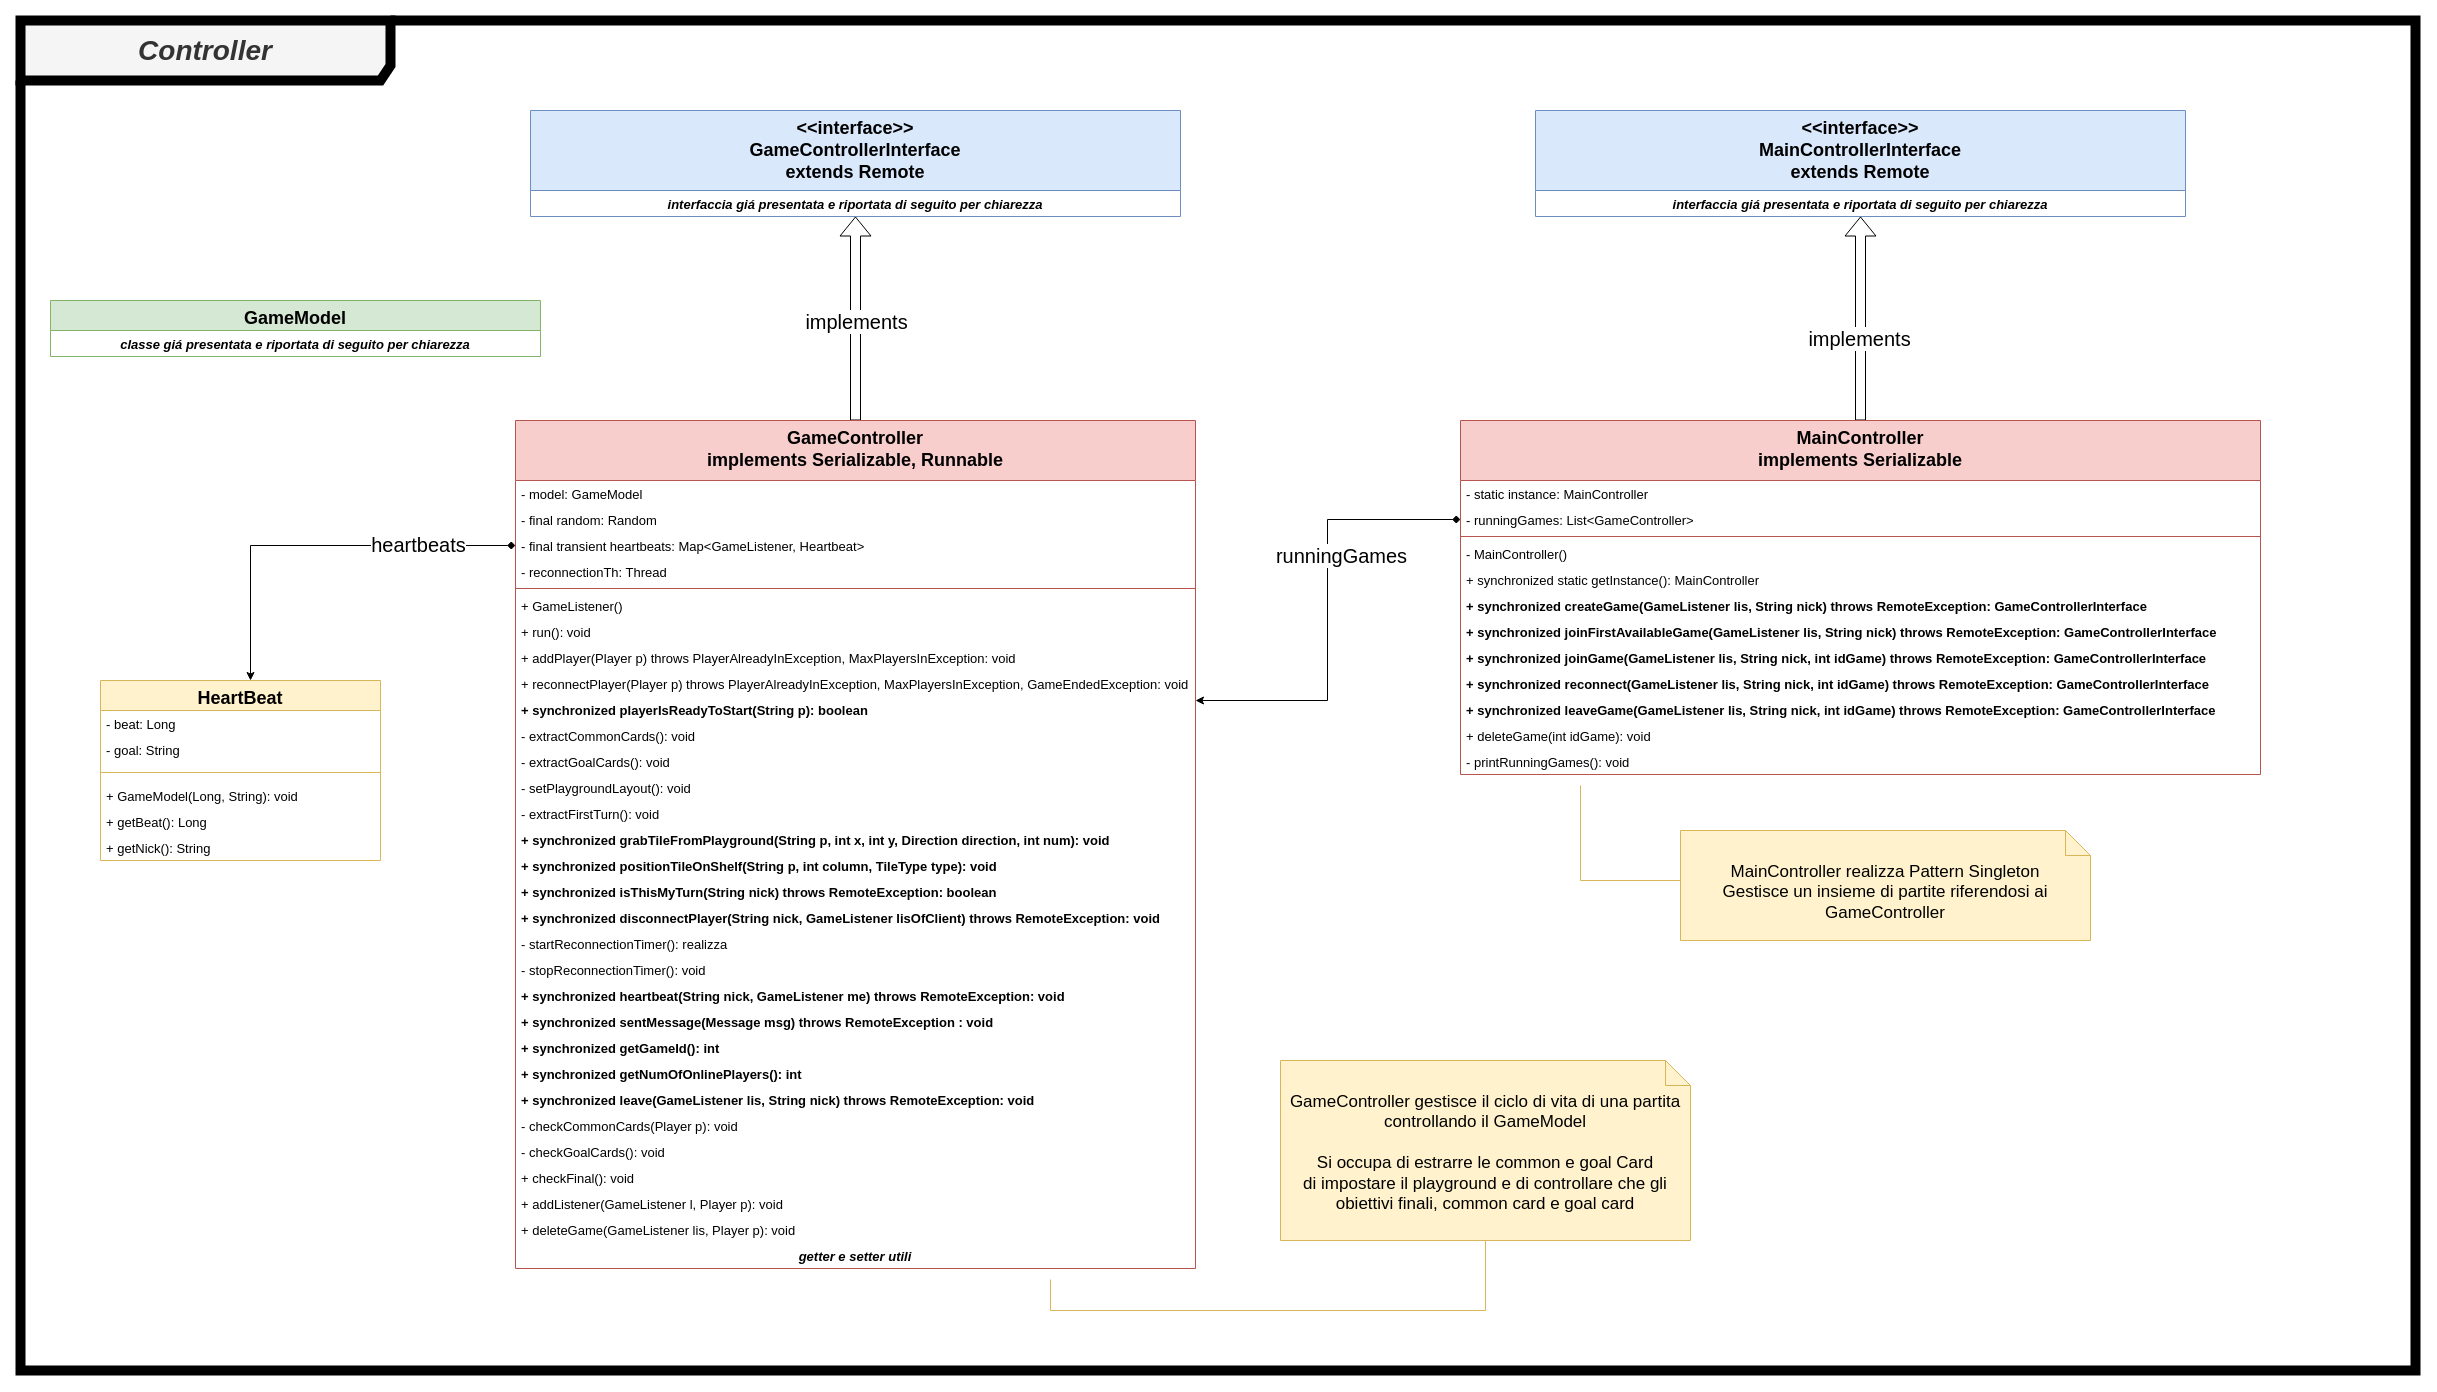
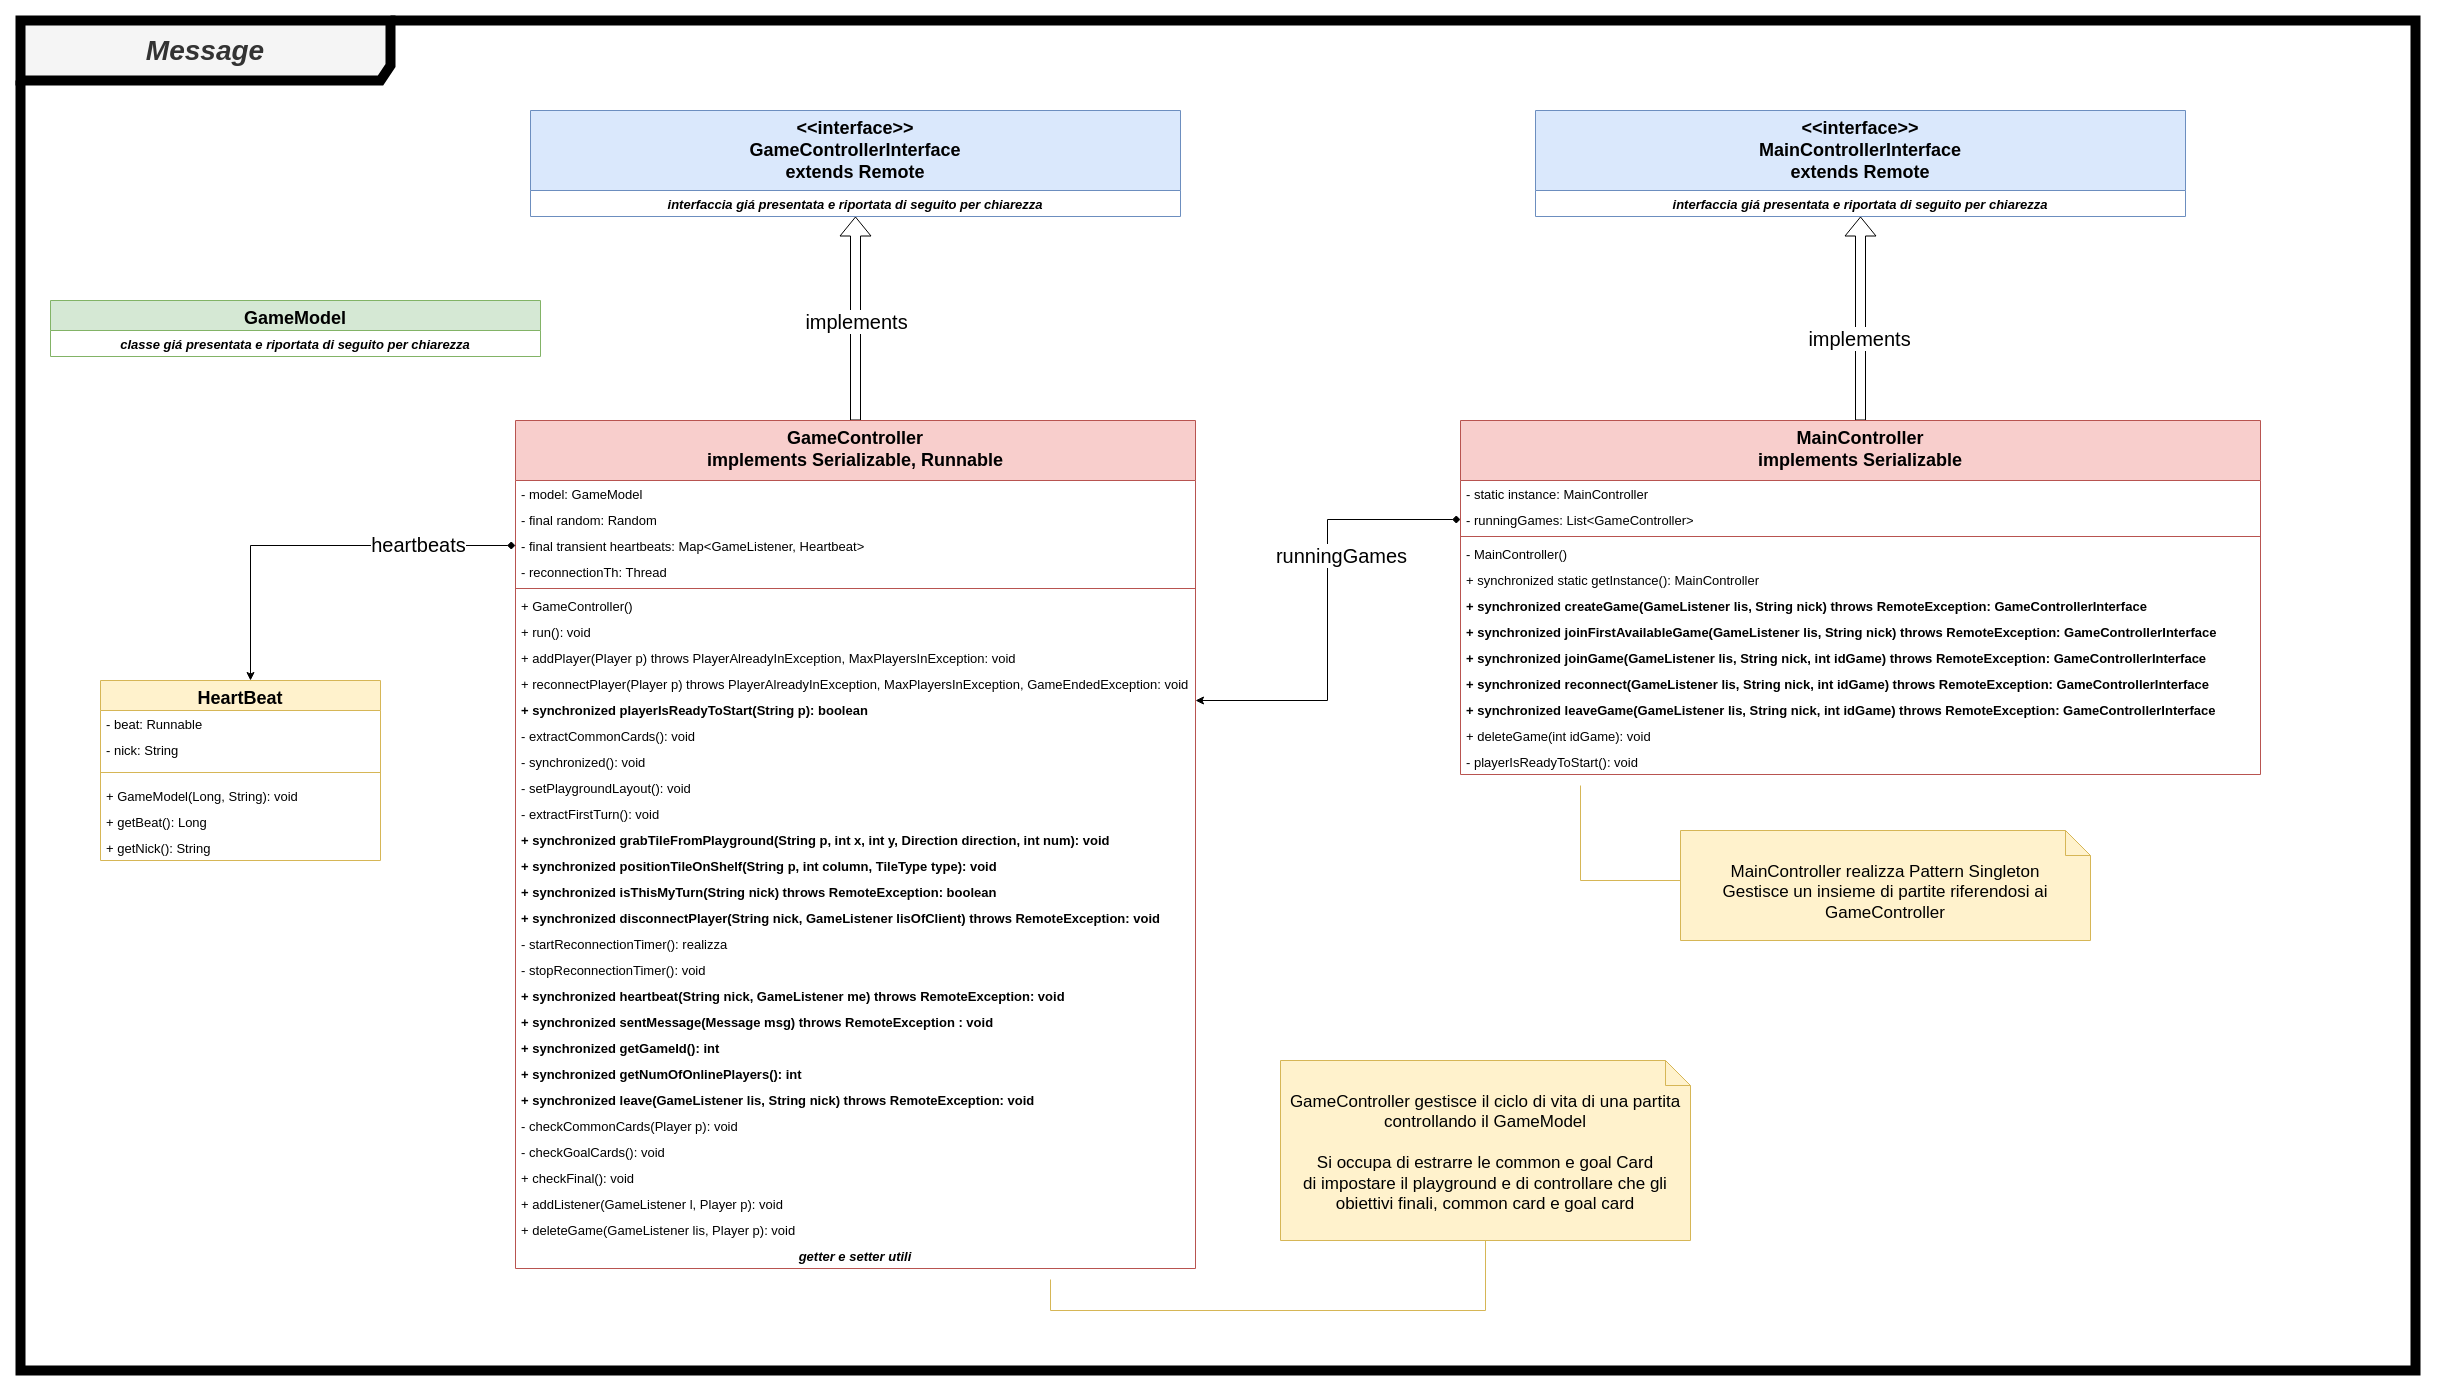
- <mxCell id="2" value="&lt;span style=&quot;font-size: 28px;&quot;&gt;&lt;b&gt;&lt;i&gt;Controller&lt;/i&gt;&lt;/b&gt;&lt;/span&gt;" style="shape=umlFrame;whiteSpace=wrap;html=1;pointerEvents=0;width=370;height=60;fillColor=#f5f5f5;strokeColor=#000000;strokeWidth=10;fontColor=#333333;" vertex="1" parent="1"><mxGeometry x="20" y="20" width="2395" height="1350" as="geometry" /></mxCell>
+ <mxCell id="2" value="&lt;span style=&quot;font-size: 28px;&quot;&gt;&lt;b&gt;&lt;i&gt;Message&lt;/i&gt;&lt;/b&gt;&lt;/span&gt;" style="shape=umlFrame;whiteSpace=wrap;html=1;pointerEvents=0;width=370;height=60;fillColor=#f5f5f5;strokeColor=#000000;strokeWidth=10;fontColor=#333333;" vertex="1" parent="1"><mxGeometry x="20" y="20" width="2395" height="1350" as="geometry" /></mxCell>
- <mxCell id="11" value="+ GameListener()" style="text;strokeColor=none;fillColor=none;align=left;verticalAlign=top;spacingLeft=4;spacingRight=4;overflow=hidden;rotatable=0;points=[[0,0.5],[1,0.5]];portConstraint=eastwest;fontSize=13;" vertex="1" parent="5"><mxGeometry y="172" width="680" height="26" as="geometry" /></mxCell>
+ <mxCell id="11" value="+ GameController()" style="text;strokeColor=none;fillColor=none;align=left;verticalAlign=top;spacingLeft=4;spacingRight=4;overflow=hidden;rotatable=0;points=[[0,0.5],[1,0.5]];portConstraint=eastwest;fontSize=13;" vertex="1" parent="5"><mxGeometry y="172" width="680" height="26" as="geometry" /></mxCell>
- <mxCell id="40" value="- beat: Long" style="text;strokeColor=none;fillColor=none;align=left;verticalAlign=top;spacingLeft=4;spacingRight=4;overflow=hidden;rotatable=0;points=[[0,0.5],[1,0.5]];portConstraint=eastwest;fontSize=13;" vertex="1" parent="39"><mxGeometry y="30" width="280" height="26" as="geometry" /></mxCell>
+ <mxCell id="40" value="- beat: Runnable" style="text;strokeColor=none;fillColor=none;align=left;verticalAlign=top;spacingLeft=4;spacingRight=4;overflow=hidden;rotatable=0;points=[[0,0.5],[1,0.5]];portConstraint=eastwest;fontSize=13;" vertex="1" parent="39"><mxGeometry y="30" width="280" height="26" as="geometry" /></mxCell>
- <mxCell id="41" value="- goal: String" style="text;strokeColor=none;fillColor=none;align=left;verticalAlign=top;spacingLeft=4;spacingRight=4;overflow=hidden;rotatable=0;points=[[0,0.5],[1,0.5]];portConstraint=eastwest;fontSize=13;" vertex="1" parent="39"><mxGeometry y="56" width="280" height="26" as="geometry" /></mxCell>
+ <mxCell id="41" value="- nick: String" style="text;strokeColor=none;fillColor=none;align=left;verticalAlign=top;spacingLeft=4;spacingRight=4;overflow=hidden;rotatable=0;points=[[0,0.5],[1,0.5]];portConstraint=eastwest;fontSize=13;" vertex="1" parent="39"><mxGeometry y="56" width="280" height="26" as="geometry" /></mxCell>
- <mxCell id="17" value="- extractGoalCards(): void&#10;" style="text;strokeColor=none;fillColor=none;align=left;verticalAlign=top;spacingLeft=4;spacingRight=4;overflow=hidden;rotatable=0;points=[[0,0.5],[1,0.5]];portConstraint=eastwest;fontSize=13;" vertex="1" parent="5"><mxGeometry y="328" width="680" height="26" as="geometry" /></mxCell>
+ <mxCell id="17" value="- synchronized(): void&#10;" style="text;strokeColor=none;fillColor=none;align=left;verticalAlign=top;spacingLeft=4;spacingRight=4;overflow=hidden;rotatable=0;points=[[0,0.5],[1,0.5]];portConstraint=eastwest;fontSize=13;" vertex="1" parent="5"><mxGeometry y="328" width="680" height="26" as="geometry" /></mxCell>
- <mxCell id="68" value="- printRunningGames(): void" style="text;strokeColor=none;fillColor=none;align=left;verticalAlign=top;spacingLeft=4;spacingRight=4;overflow=hidden;rotatable=0;points=[[0,0.5],[1,0.5]];portConstraint=eastwest;fontSize=13;" vertex="1" parent="56"><mxGeometry y="328" width="800" height="26" as="geometry" /></mxCell>
+ <mxCell id="68" value="- playerIsReadyToStart(): void" style="text;strokeColor=none;fillColor=none;align=left;verticalAlign=top;spacingLeft=4;spacingRight=4;overflow=hidden;rotatable=0;points=[[0,0.5],[1,0.5]];portConstraint=eastwest;fontSize=13;" vertex="1" parent="56"><mxGeometry y="328" width="800" height="26" as="geometry" /></mxCell>
